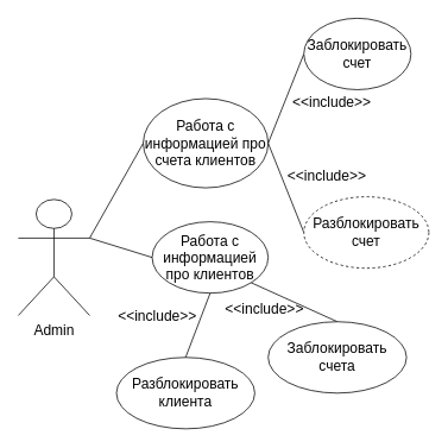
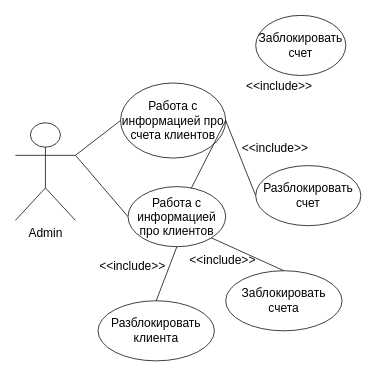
- <mxCell id="5" value="" style="endArrow=none;html=1;fontSize=16;exitX=1;exitY=0.5;exitDx=0;exitDy=0;entryX=0;entryY=0.5;entryDx=0;entryDy=0;" edge="1" parent="1" source="3" target="7"><mxGeometry width="50" height="50" relative="1" as="geometry"><mxPoint x="310" y="260" as="sourcePoint" /><mxPoint x="340" y="60" as="targetPoint" /></mxGeometry></mxCell>
+ <mxCell id="5" value="" style="endArrow=none;html=1;fontSize=16;exitX=1;exitY=0.5;exitDx=0;exitDy=0;" edge="1" parent="1" source="3" target="12"><mxGeometry width="50" height="50" relative="1" as="geometry"><mxPoint x="310" y="260" as="sourcePoint" /><mxPoint x="340" y="60" as="targetPoint" /></mxGeometry></mxCell>
- <mxCell id="9" value="Разблокировать счет" style="ellipse;whiteSpace=wrap;html=1;fontSize=16;dashed=1;" vertex="1" parent="1"><mxGeometry x="340" y="220" width="140" height="80" as="geometry" /></mxCell>
+ <mxCell id="9" value="Разблокировать счет" style="ellipse;whiteSpace=wrap;html=1;fontSize=16;" vertex="1" parent="1"><mxGeometry x="340" y="220" width="140" height="80" as="geometry" /></mxCell>
- <mxCell id="2" value="Admin" style="shape=umlActor;verticalLabelPosition=bottom;labelBackgroundColor=#ffffff;verticalAlign=top;html=1;outlineConnect=0;fontSize=16;" vertex="1" parent="1"><mxGeometry x="20" y="223" width="80" height="130" as="geometry" /></mxCell>
+ <mxCell id="2" value="Admin" style="shape=umlActor;verticalLabelPosition=bottom;labelBackgroundColor=#ffffff;verticalAlign=top;html=1;outlineConnect=0;fontSize=16;" vertex="1" parent="1"><mxGeometry x="20" y="163" width="80" height="130" as="geometry" /></mxCell>
